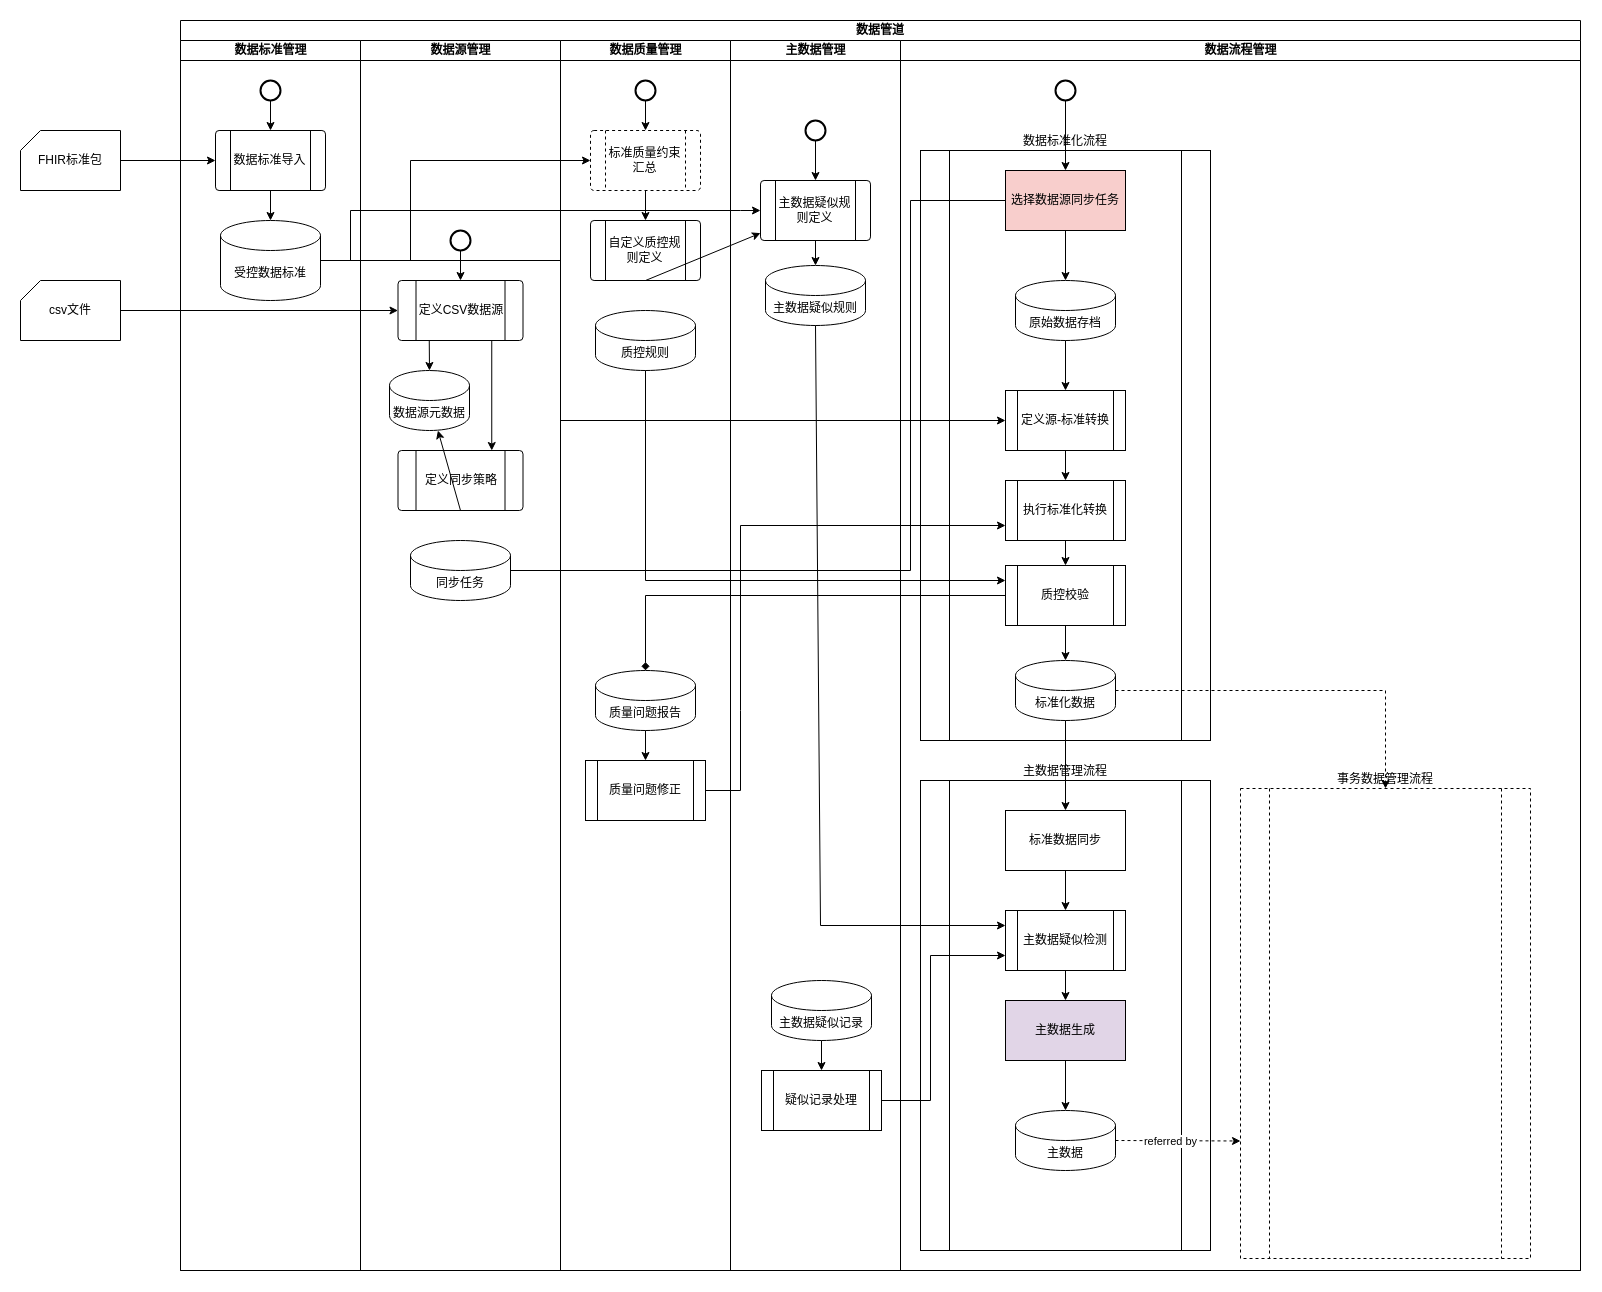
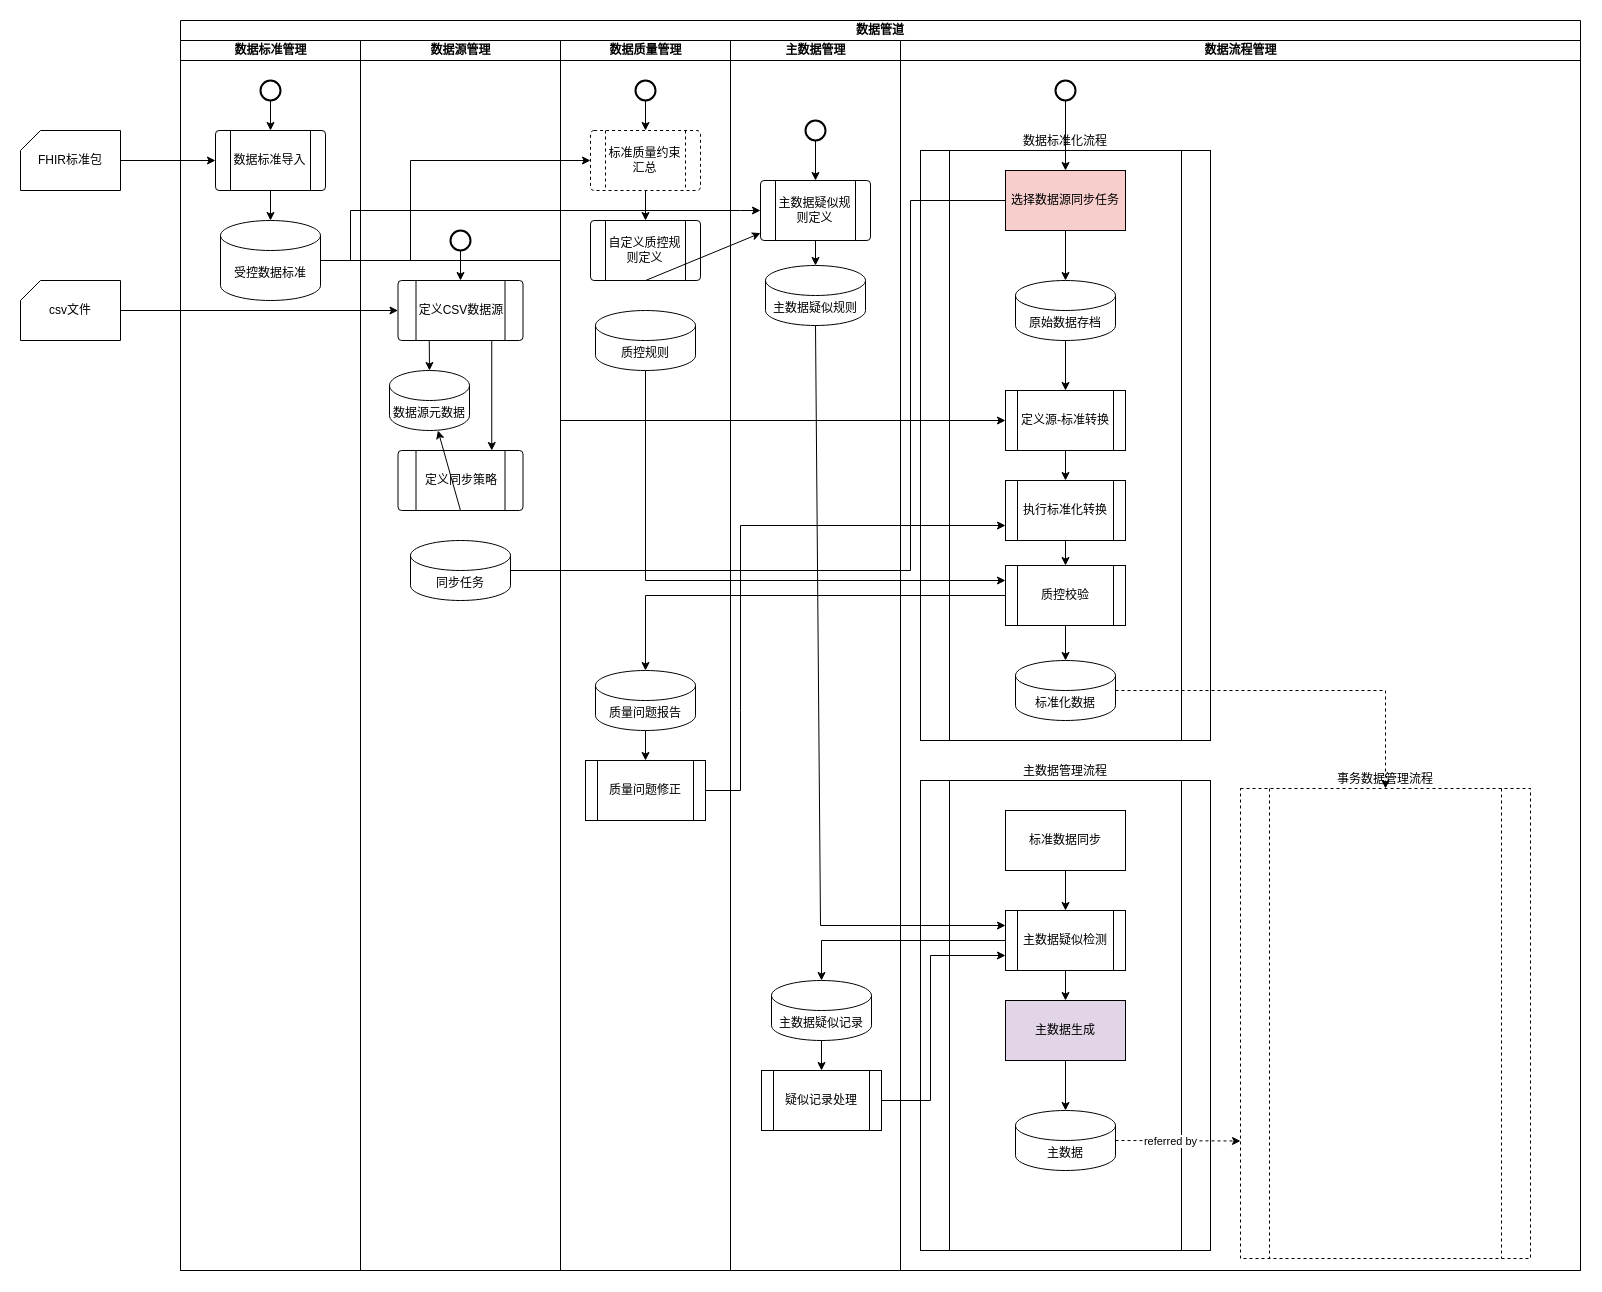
- <mxCell id="70" value="" style="endArrow=diamond;html=1;rounded=0;exitX=0;exitY=0.5;exitDx=0;exitDy=0;entryX=0.5;entryY=0;entryDx=0;entryDy=0;entryPerimeter=0;" edge="1" parent="2" source="45" target="27"><mxGeometry width="50" height="50" relative="1" as="geometry"><mxPoint x="630" y="800" as="sourcePoint" /><mxPoint x="680" y="750" as="targetPoint" /><Array as="points"><mxPoint x="465" y="575" /></Array></mxGeometry></mxCell>
+ <mxCell id="70" value="" style="endArrow=classic;html=1;rounded=0;exitX=0;exitY=0.5;exitDx=0;exitDy=0;entryX=0.5;entryY=0;entryDx=0;entryDy=0;entryPerimeter=0;" edge="1" parent="2" source="45" target="27"><mxGeometry width="50" height="50" relative="1" as="geometry"><mxPoint x="630" y="800" as="sourcePoint" /><mxPoint x="680" y="750" as="targetPoint" /><Array as="points"><mxPoint x="465" y="575" /></Array></mxGeometry></mxCell>
- <mxCell id="56" value="" style="endArrow=classic;html=1;rounded=0;exitX=0.5;exitY=1;exitDx=0;exitDy=0;exitPerimeter=0;entryX=0.5;entryY=0;entryDx=0;entryDy=0;" edge="1" parent="39" source="46" target="55"><mxGeometry width="50" height="50" relative="1" as="geometry"><mxPoint x="410" y="700" as="sourcePoint" /><mxPoint x="460" y="650" as="targetPoint" /></mxGeometry></mxCell>
+ <mxCell id="75" value="" style="endArrow=classic;html=1;rounded=0;exitX=0;exitY=0.5;exitDx=0;exitDy=0;entryX=0.5;entryY=0;entryDx=0;entryDy=0;entryPerimeter=0;" edge="1" parent="2" source="57" target="36"><mxGeometry width="50" height="50" relative="1" as="geometry"><mxPoint x="1120" y="980" as="sourcePoint" /><mxPoint x="1170" y="930" as="targetPoint" /><Array as="points"><mxPoint x="641" y="920" /></Array></mxGeometry></mxCell>
